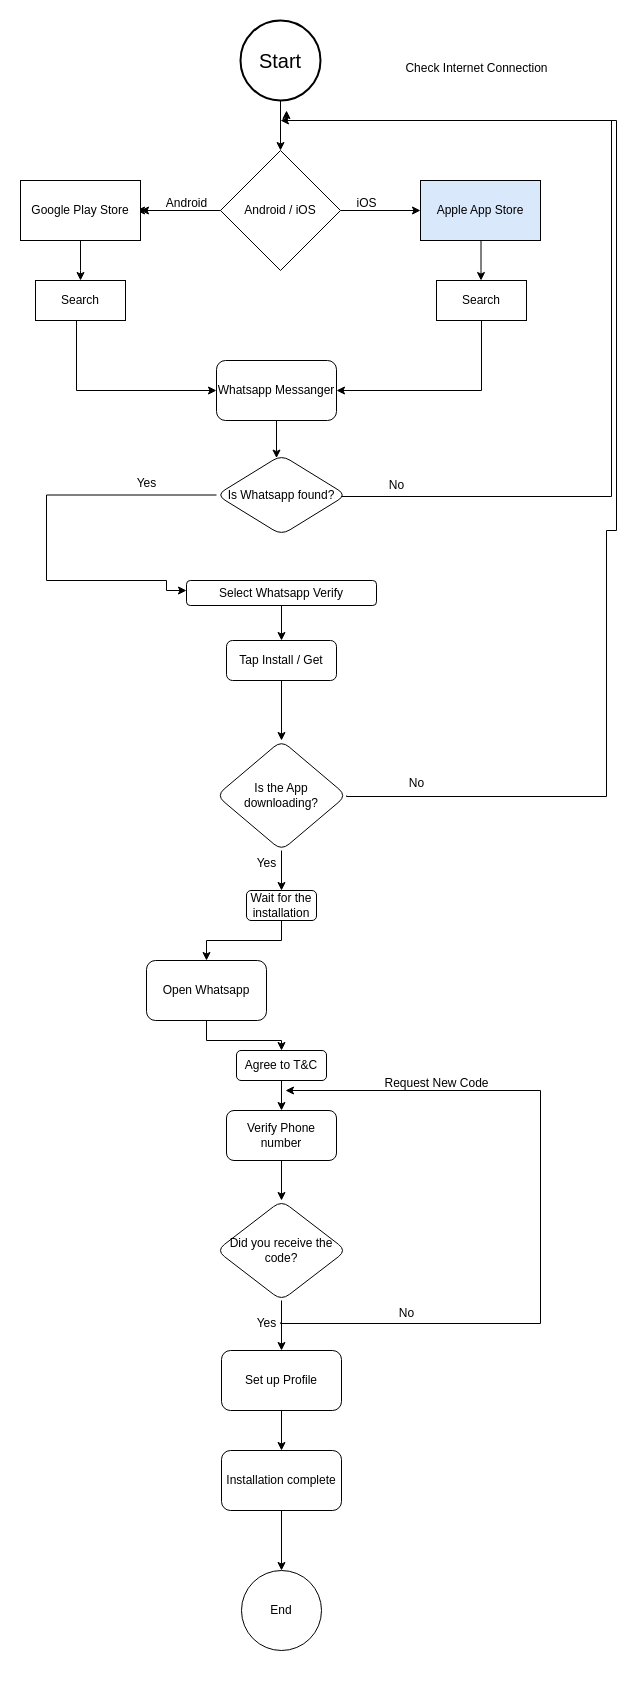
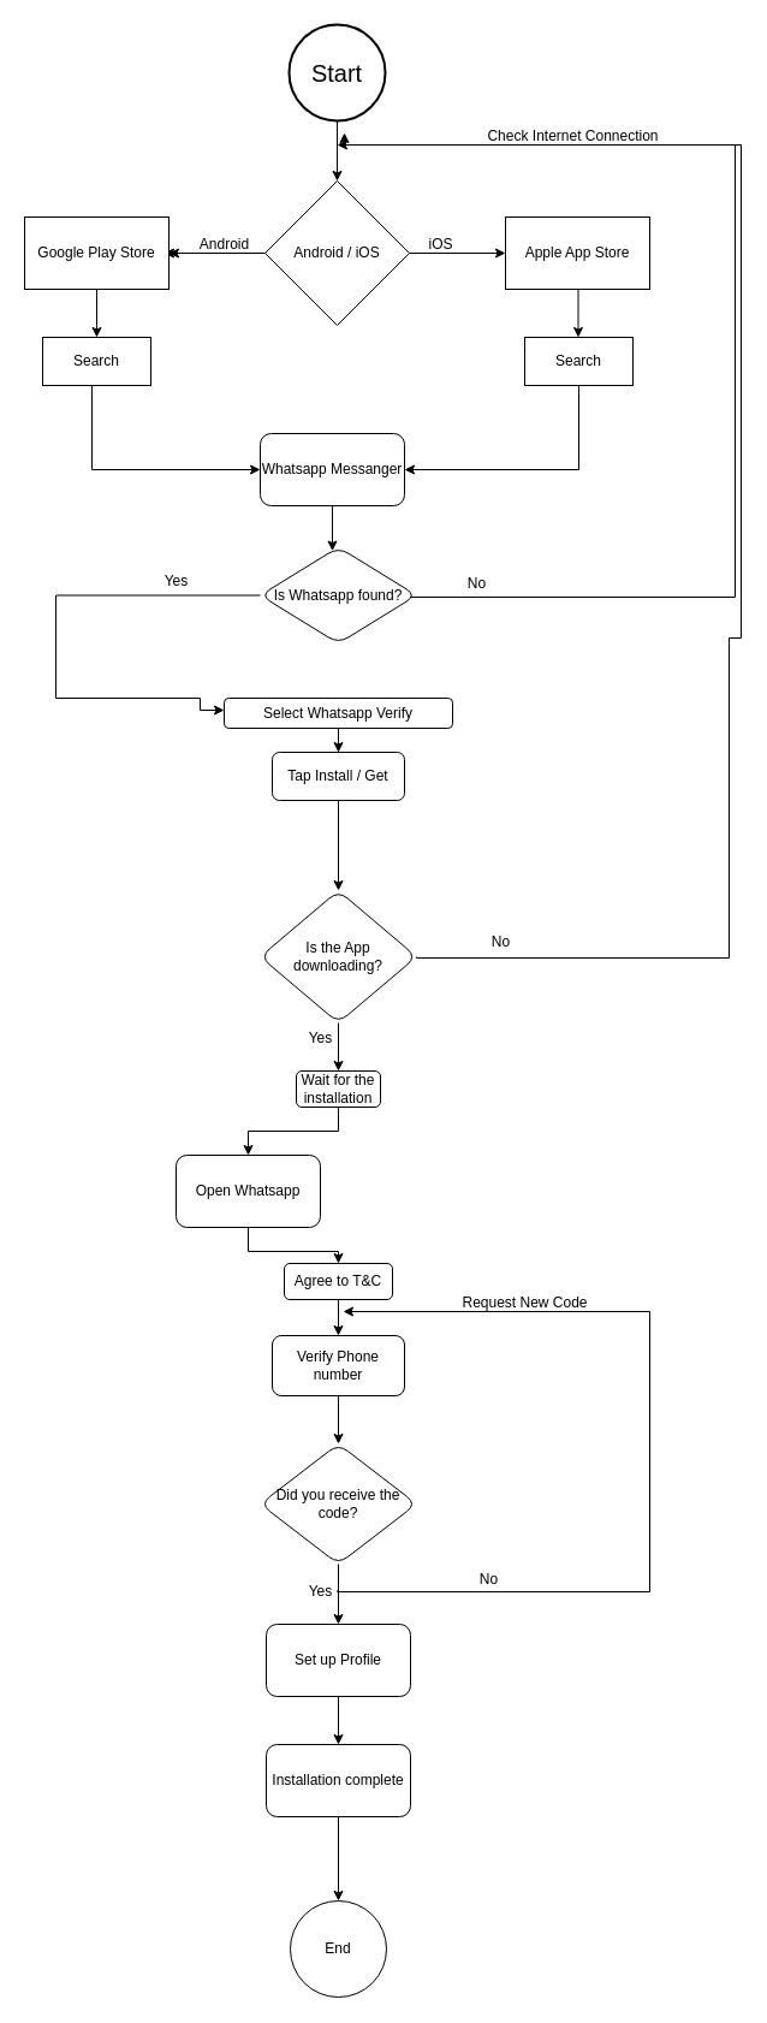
- <mxCell id="27" value="Check Internet Connection" style="text;html=1;align=center;verticalAlign=middle;resizable=0;points=[];autosize=1;strokeColor=none;fillColor=none;" vertex="1" parent="1"><mxGeometry x="391" y="53" width="170" height="30" as="geometry" /></mxCell>
+ <mxCell id="27" value="Check Internet Connection" style="text;html=1;align=center;verticalAlign=middle;resizable=0;points=[];autosize=1;strokeColor=none;fillColor=none;" vertex="1" parent="1"><mxGeometry x="391" y="98" width="170" height="30" as="geometry" /></mxCell>
- <mxCell id="11" value="Apple App Store" style="whiteSpace=wrap;html=1;fillColor=#dae8fc;" vertex="1" parent="1"><mxGeometry x="420" y="180" width="120" height="60" as="geometry" /></mxCell>
+ <mxCell id="11" value="Apple App Store" style="whiteSpace=wrap;html=1;" vertex="1" parent="1"><mxGeometry x="420" y="180" width="120" height="60" as="geometry" /></mxCell>
- <mxCell id="29" value="Tap Install / Get" style="whiteSpace=wrap;html=1;rounded=1;" vertex="1" parent="1"><mxGeometry x="226" y="640" width="110" height="40" as="geometry" /></mxCell>
+ <mxCell id="29" value="Tap Install / Get" style="whiteSpace=wrap;html=1;rounded=1;" vertex="1" parent="1"><mxGeometry x="226" y="625" width="110" height="40" as="geometry" /></mxCell>
- <mxCell id="53" value="End" style="ellipse;whiteSpace=wrap;html=1;rounded=1;" vertex="1" parent="1"><mxGeometry x="241" y="1570" width="80" height="80" as="geometry" /></mxCell>
+ <mxCell id="53" value="End" style="ellipse;whiteSpace=wrap;html=1;rounded=1;" vertex="1" parent="1"><mxGeometry x="241" y="1580" width="80" height="80" as="geometry" /></mxCell>
